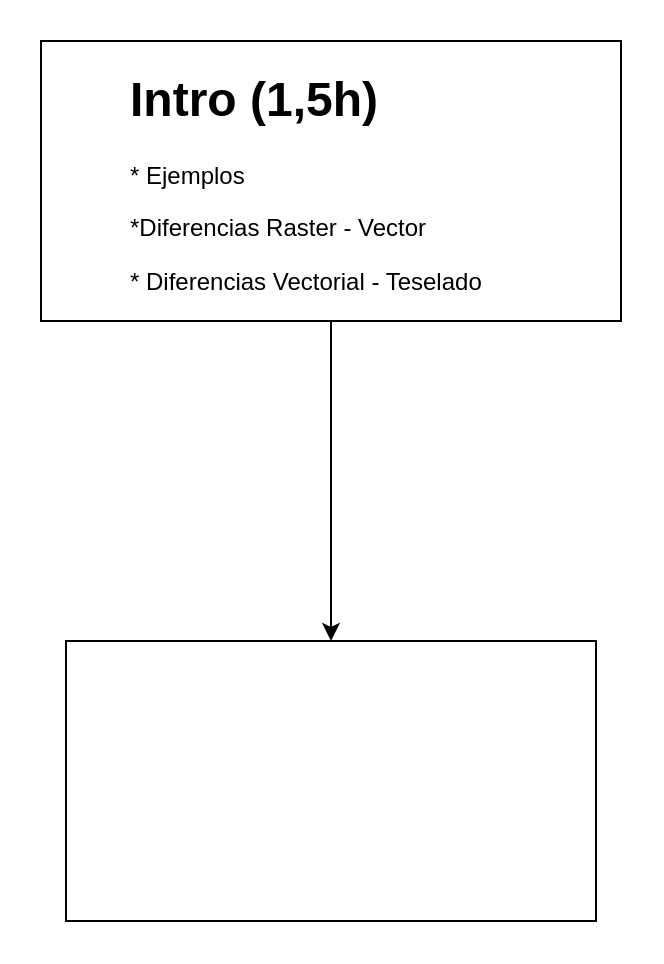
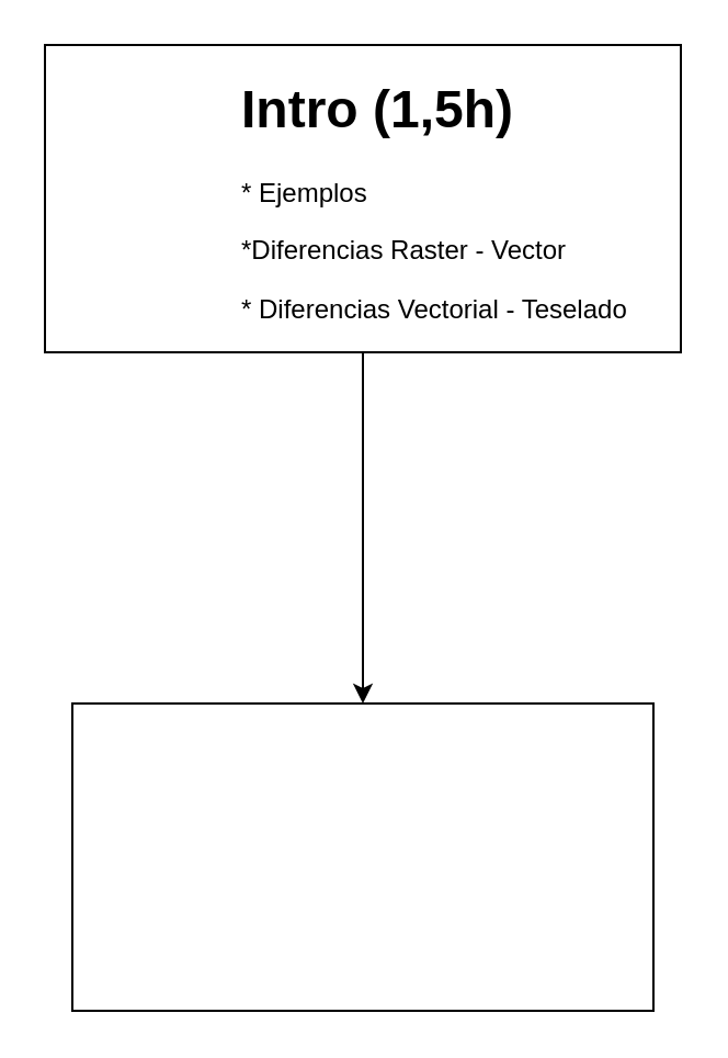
- <mxCell id="4" value="&lt;h1&gt;Intro (1,5h)&lt;/h1&gt;&lt;p&gt;* Ejemplos&lt;/p&gt;&lt;p&gt;*Diferencias Raster - Vector&lt;/p&gt;&lt;p&gt;* Diferencias Vectorial - Teselado&lt;/p&gt;" style="text;html=1;strokeColor=none;fillColor=none;spacing=5;spacingTop=-20;whiteSpace=wrap;overflow=hidden;rounded=0;" vertex="1" parent="1"><mxGeometry x="60" y="30" width="190" height="120" as="geometry" /></mxCell>
+ <mxCell id="4" value="&lt;h1&gt;Intro (1,5h)&lt;/h1&gt;&lt;p&gt;* Ejemplos&lt;/p&gt;&lt;p&gt;*Diferencias Raster - Vector&lt;/p&gt;&lt;p&gt;* Diferencias Vectorial - Teselado&lt;/p&gt;" style="text;html=1;strokeColor=none;fillColor=none;spacing=5;spacingTop=-20;whiteSpace=wrap;overflow=hidden;rounded=0;" vertex="1" parent="1"><mxGeometry x="105" y="30" width="190" height="120" as="geometry" /></mxCell>
